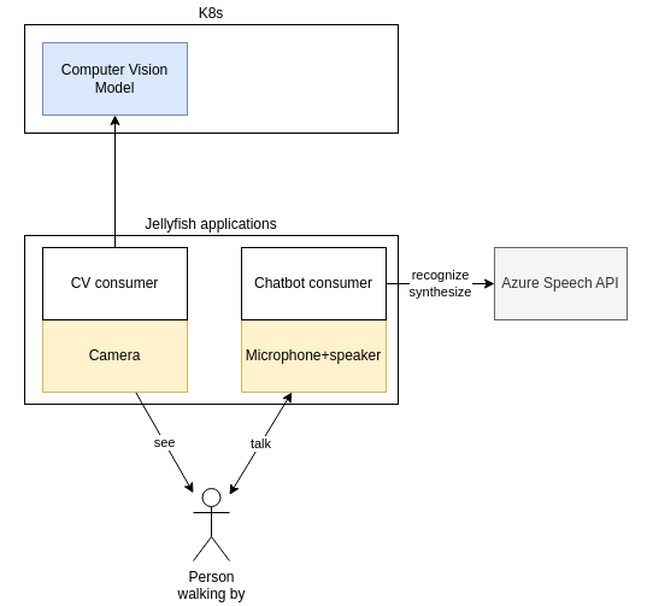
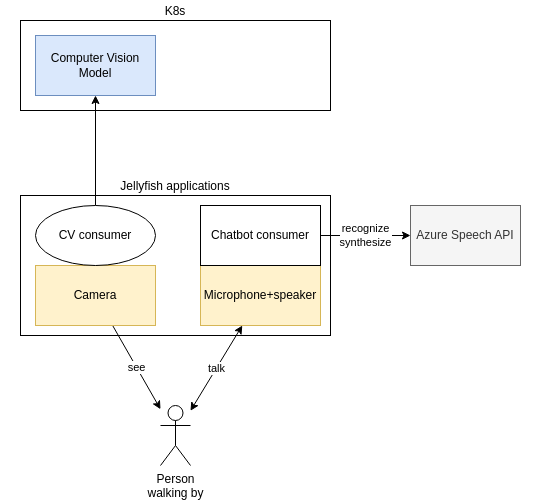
- <mxCell id="10" value="CV consumer" style="rounded=0;whiteSpace=wrap;html=1;" vertex="1" parent="1"><mxGeometry x="35" y="205" width="120" height="60" as="geometry" /></mxCell>
+ <mxCell id="10" value="CV consumer" style="ellipse;whiteSpace=wrap;html=1;" vertex="1" parent="1"><mxGeometry x="35" y="205" width="120" height="60" as="geometry" /></mxCell>
